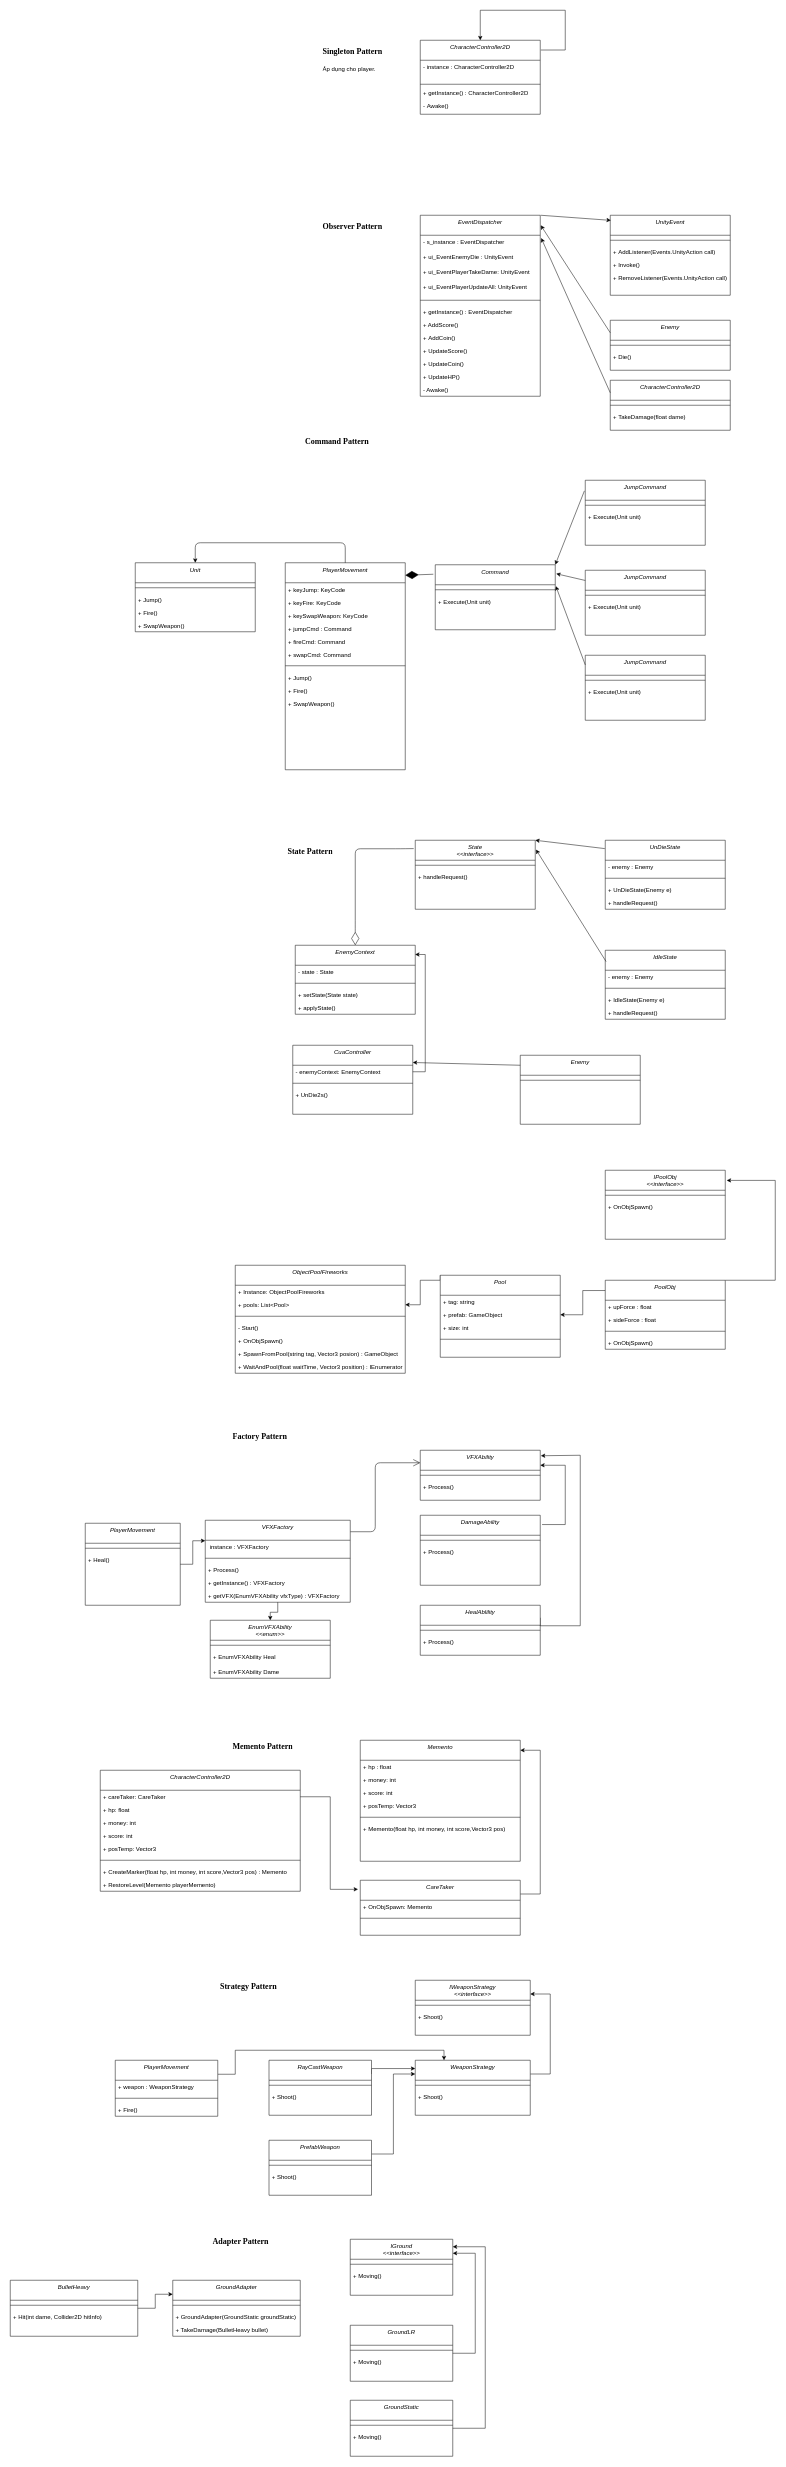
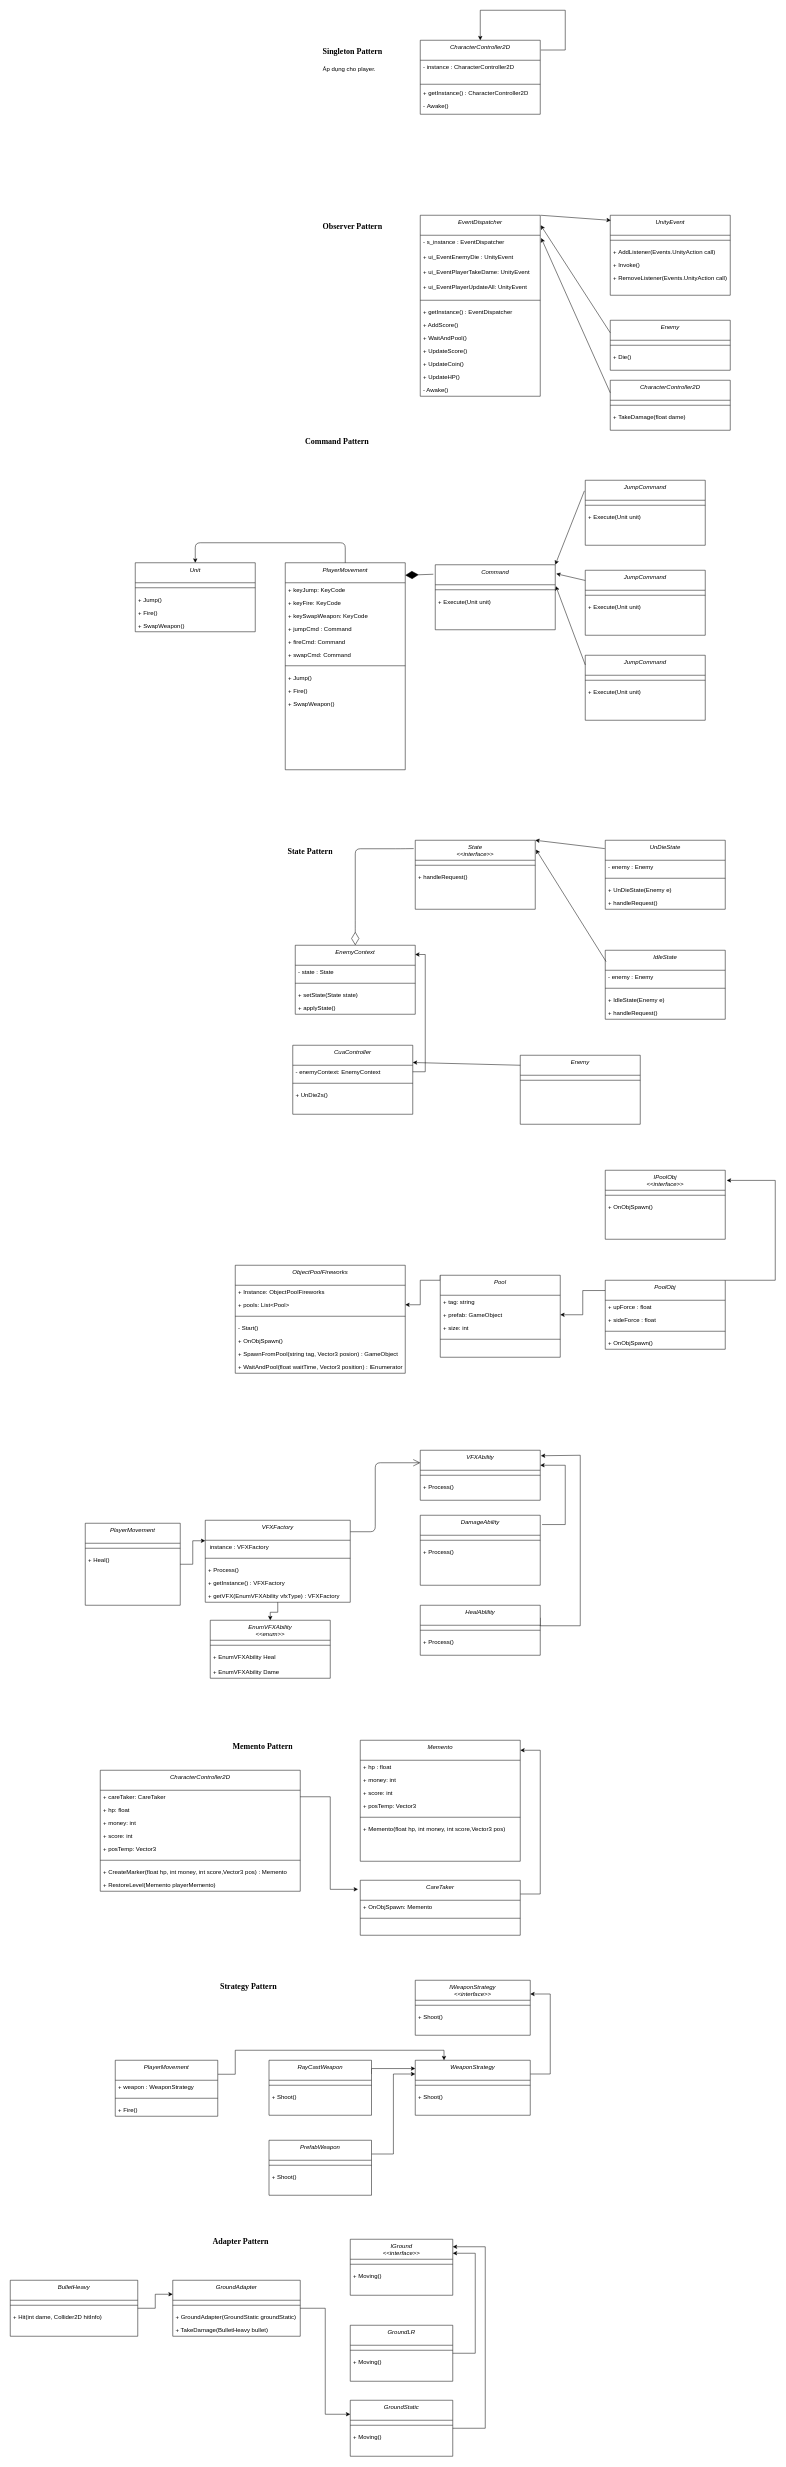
- <mxCell id="17" value="+ AddCoin()" style="text;align=left;verticalAlign=top;spacingLeft=4;spacingRight=4;overflow=hidden;rotatable=0;points=[[0,0.5],[1,0.5]];portConstraint=eastwest;" parent="9" vertex="1"><mxGeometry y="232" width="240" height="26" as="geometry" /></mxCell>
+ <mxCell id="17" value="+ WaitAndPool()" style="text;align=left;verticalAlign=top;spacingLeft=4;spacingRight=4;overflow=hidden;rotatable=0;points=[[0,0.5],[1,0.5]];portConstraint=eastwest;" parent="9" vertex="1"><mxGeometry y="232" width="240" height="26" as="geometry" /></mxCell>
- <mxCell id="125" value="&lt;h1&gt;&lt;span style=&quot;font-size: 12.0pt ; font-family: &amp;#34;times new roman&amp;#34; , serif&quot;&gt;Factory Pattern&lt;/span&gt;&lt;br&gt;&lt;/h1&gt;" style="text;html=1;strokeColor=none;fillColor=none;spacing=5;spacingTop=-20;whiteSpace=wrap;overflow=hidden;rounded=0;" vertex="1" parent="1"><mxGeometry x="460" y="2850" width="240" height="120" as="geometry" /></mxCell>
+ <mxCell id="208" style="edgeStyle=orthogonalEdgeStyle;rounded=0;orthogonalLoop=1;jettySize=auto;html=1;entryX=0;entryY=0.25;entryDx=0;entryDy=0;" edge="1" parent="1" source="209" target="205"><mxGeometry relative="1" as="geometry" /></mxCell>
